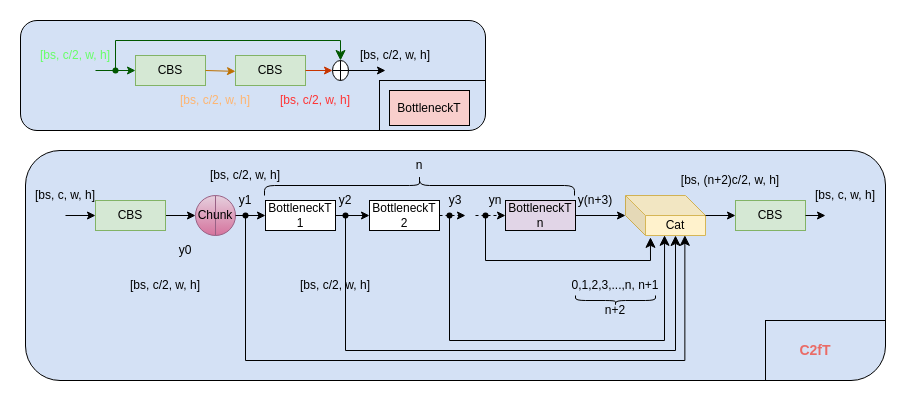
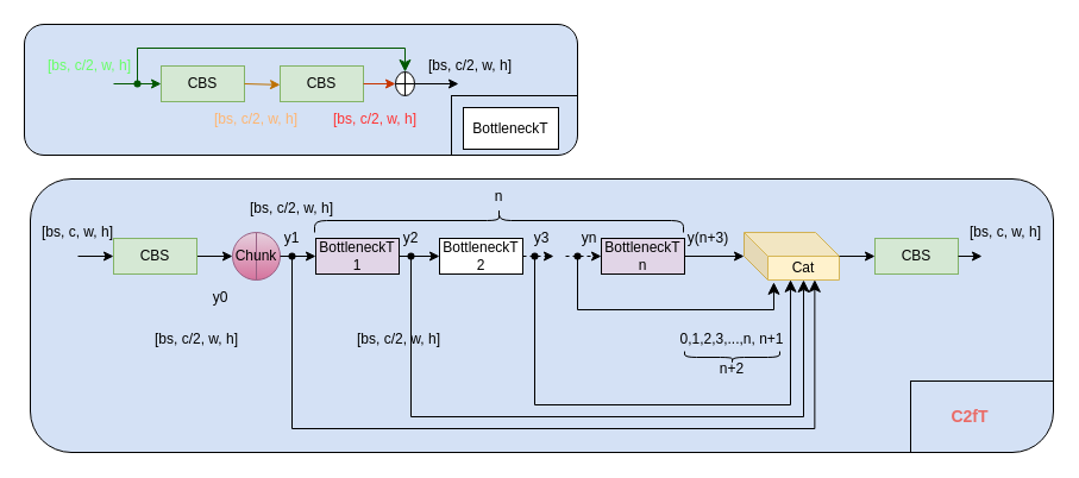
- <mxCell id="61" value="BottleneckT" style="rounded=0;whiteSpace=wrap;html=1;fillColor=#f8cecc;" vertex="1" parent="1"><mxGeometry x="389" y="90" width="80" height="35" as="geometry" /></mxCell>
+ <mxCell id="61" value="BottleneckT" style="rounded=0;whiteSpace=wrap;html=1;" vertex="1" parent="1"><mxGeometry x="389" y="90" width="80" height="35" as="geometry" /></mxCell>
- <mxCell id="41" value="[bs, (n+2)c/2, w, h]" style="text;strokeColor=none;align=center;fillColor=none;html=1;verticalAlign=middle;whiteSpace=wrap;rounded=0;" parent="1" vertex="1"><mxGeometry x="675" y="165" width="110" height="30" as="geometry" /></mxCell>
- <mxCell id="58" value="BottleneckT&lt;br style=&quot;border-color: var(--border-color);&quot;&gt;1" style="rounded=0;whiteSpace=wrap;html=1;" vertex="1" parent="1"><mxGeometry x="265" y="200" width="70" height="30" as="geometry" /></mxCell>
+ <mxCell id="58" value="BottleneckT&lt;br style=&quot;border-color: var(--border-color);&quot;&gt;1" style="rounded=0;whiteSpace=wrap;html=1;fillColor=#e1d5e7;" vertex="1" parent="1"><mxGeometry x="265" y="200" width="70" height="30" as="geometry" /></mxCell>
